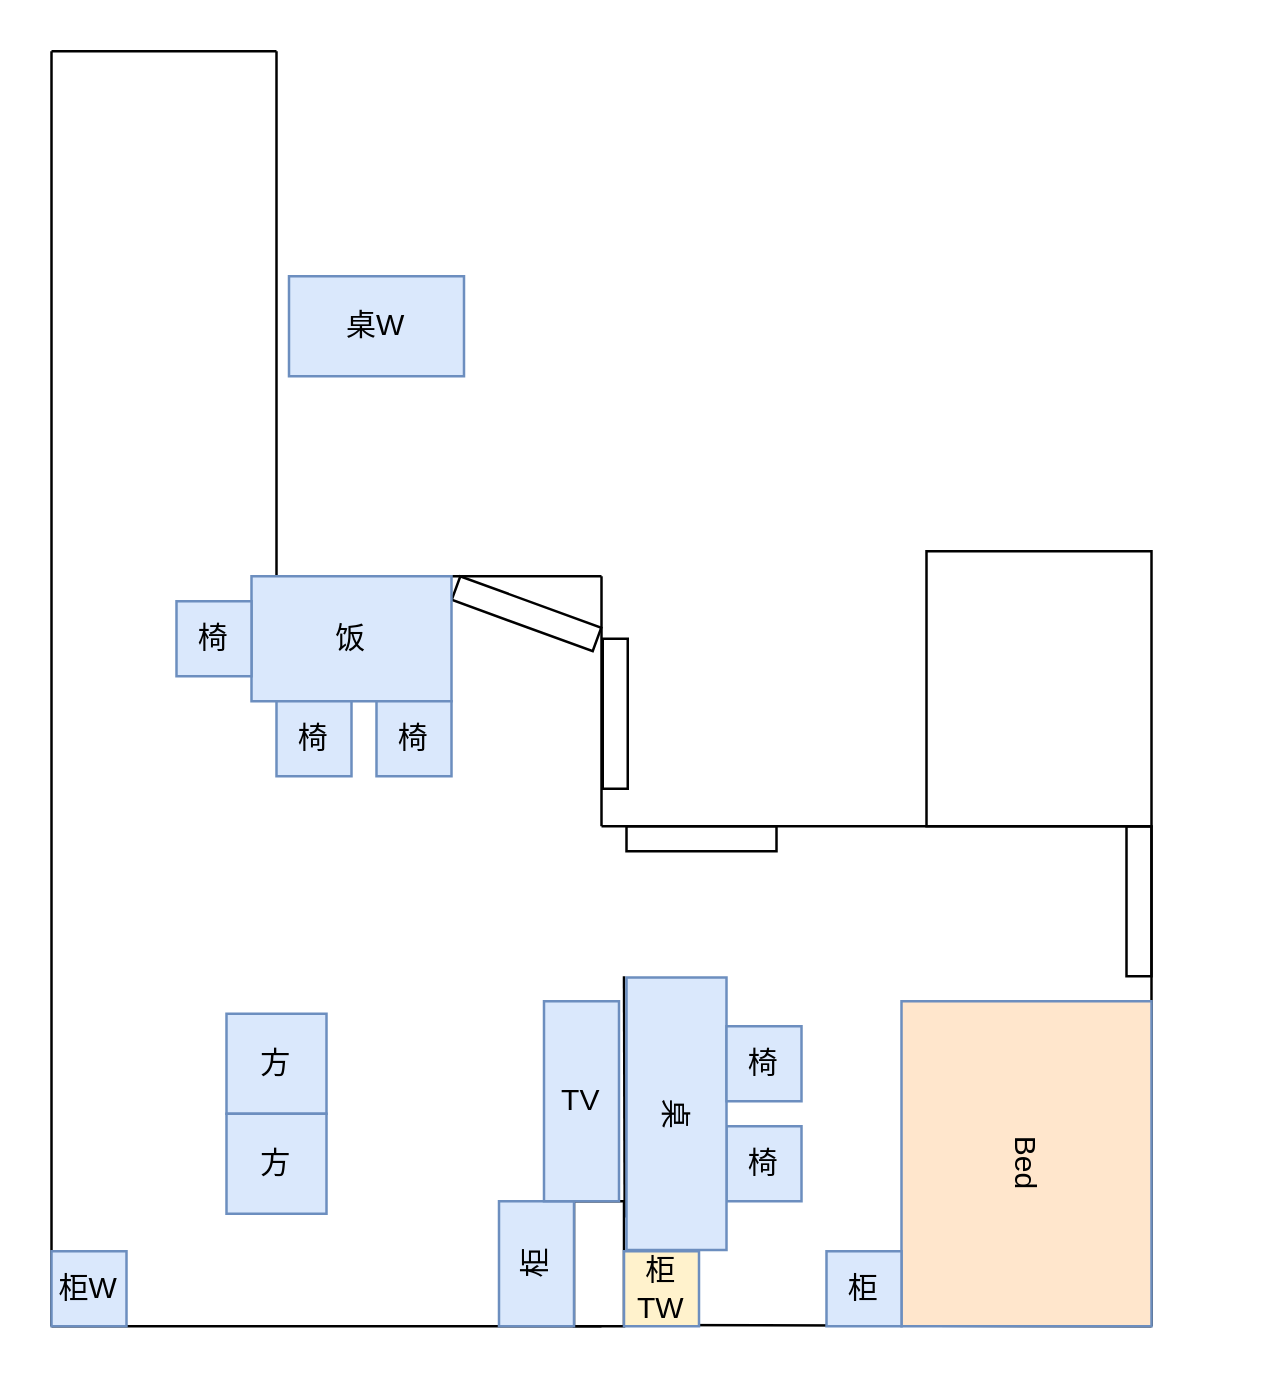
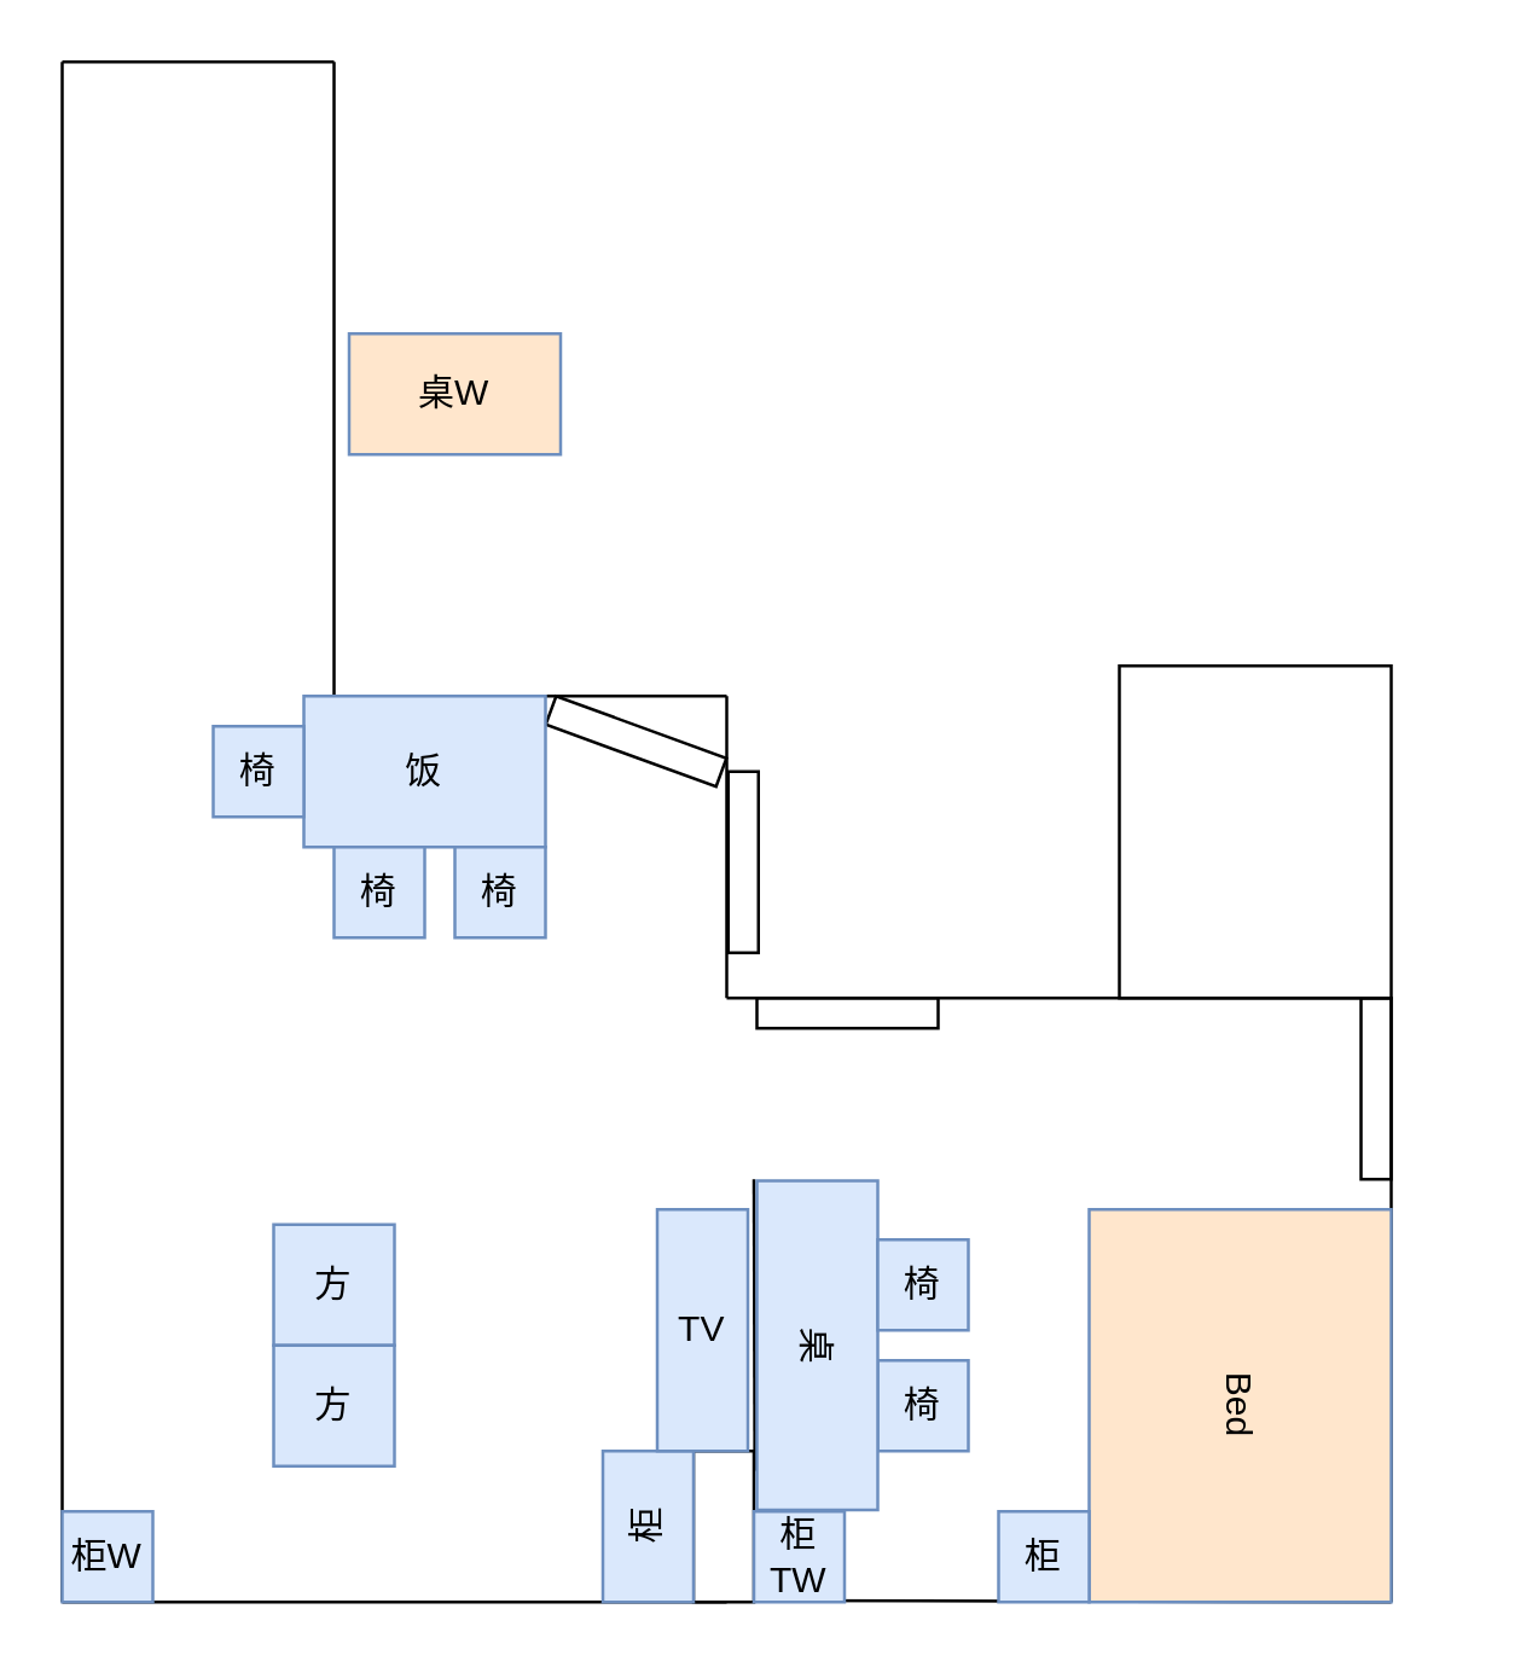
- <mxCell id="30" value="桌W" style="rounded=0;whiteSpace=wrap;html=1;fillColor=#dae8fc;strokeColor=#6c8ebf;rotation=0;" parent="1" vertex="1"><mxGeometry x="115" y="110" width="70" height="40" as="geometry" /></mxCell>
+ <mxCell id="30" value="桌W" style="rounded=0;whiteSpace=wrap;html=1;fillColor=#ffe6cc;strokeColor=#6c8ebf;rotation=0;" parent="1" vertex="1"><mxGeometry x="115" y="110" width="70" height="40" as="geometry" /></mxCell>
- <mxCell id="29" value="柜TW" style="whiteSpace=wrap;html=1;aspect=fixed;fillColor=#fff2cc;strokeColor=#6c8ebf;" parent="1" vertex="1"><mxGeometry x="249" y="500" width="30" height="30" as="geometry" /></mxCell>
+ <mxCell id="29" value="柜TW" style="whiteSpace=wrap;html=1;aspect=fixed;fillColor=#dae8fc;strokeColor=#6c8ebf;" parent="1" vertex="1"><mxGeometry x="249" y="500" width="30" height="30" as="geometry" /></mxCell>
